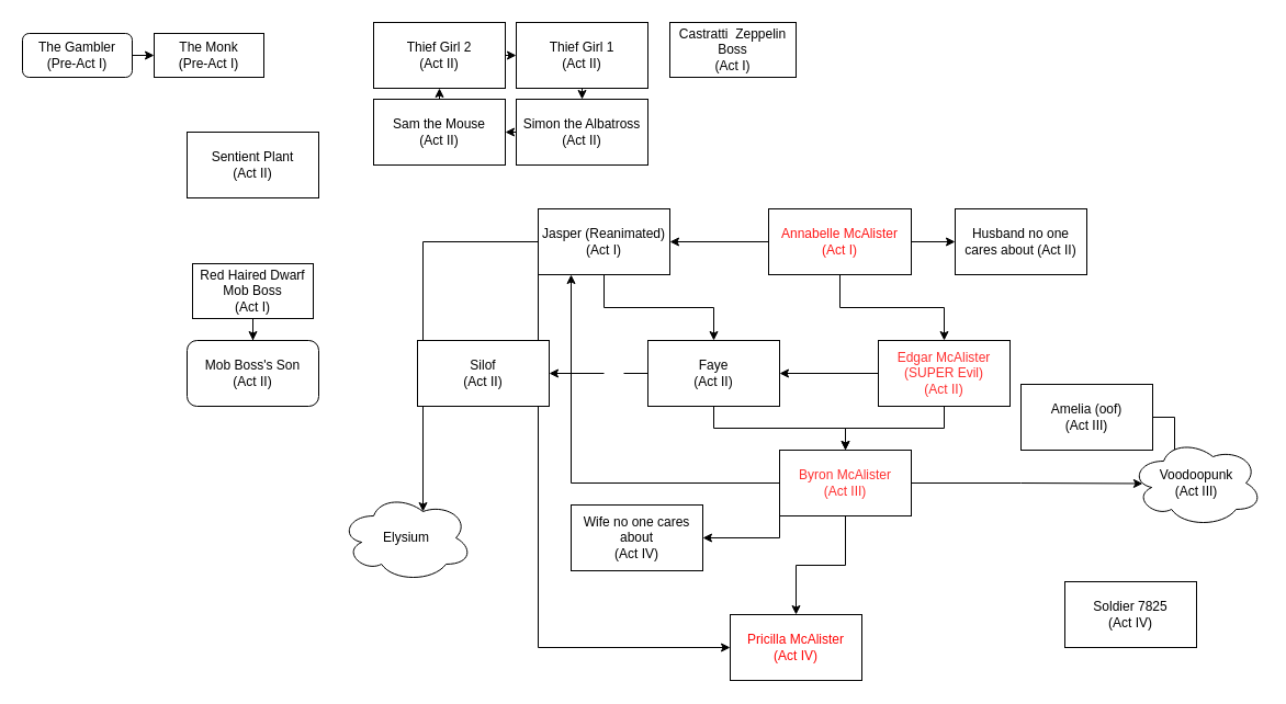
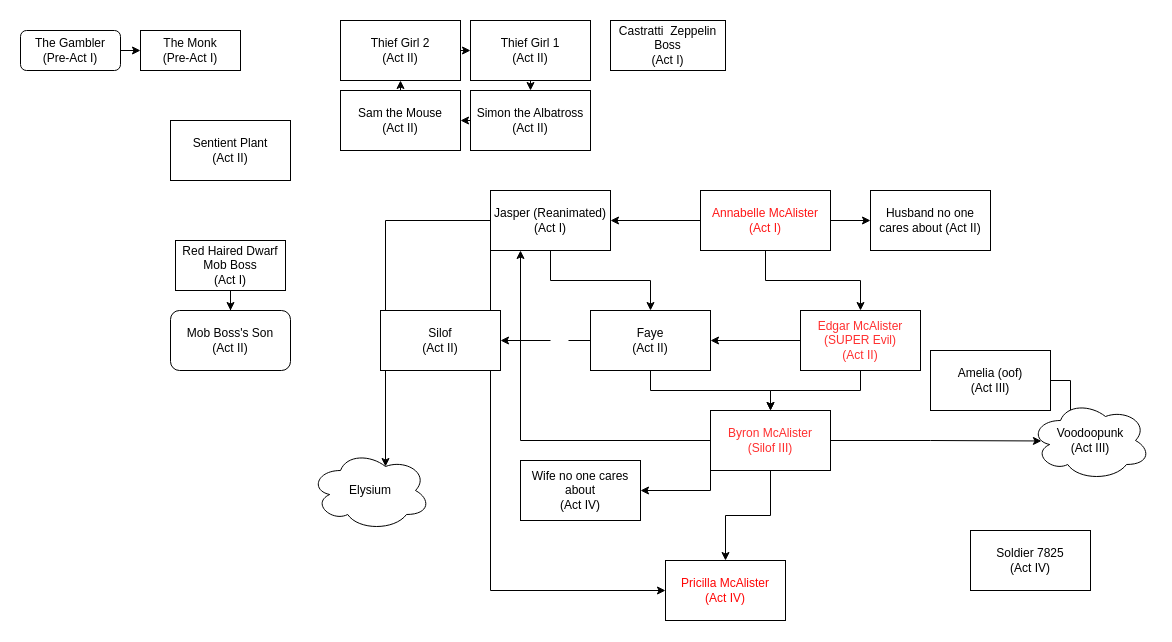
- <mxCell id="40" value="&lt;font color=&quot;#ff3030&quot;&gt;Byron McAlister&lt;br&gt;(Act III)&lt;/font&gt;" style="rounded=0;whiteSpace=wrap;html=1;fontColor=#000000;" vertex="1" parent="1"><mxGeometry x="710" y="410" width="120" height="60" as="geometry" /></mxCell>
+ <mxCell id="40" value="&lt;font color=&quot;#ff3030&quot;&gt;Byron McAlister&lt;br&gt;(Silof III)&lt;/font&gt;" style="rounded=0;whiteSpace=wrap;html=1;fontColor=#000000;" vertex="1" parent="1"><mxGeometry x="710" y="410" width="120" height="60" as="geometry" /></mxCell>
